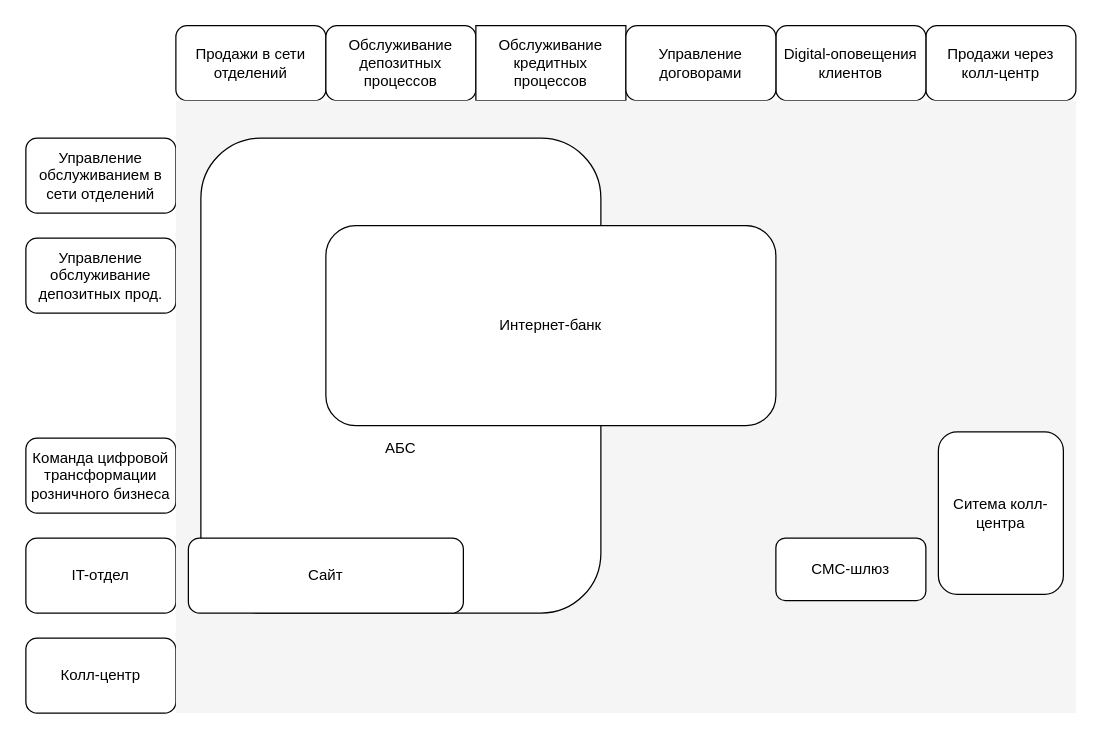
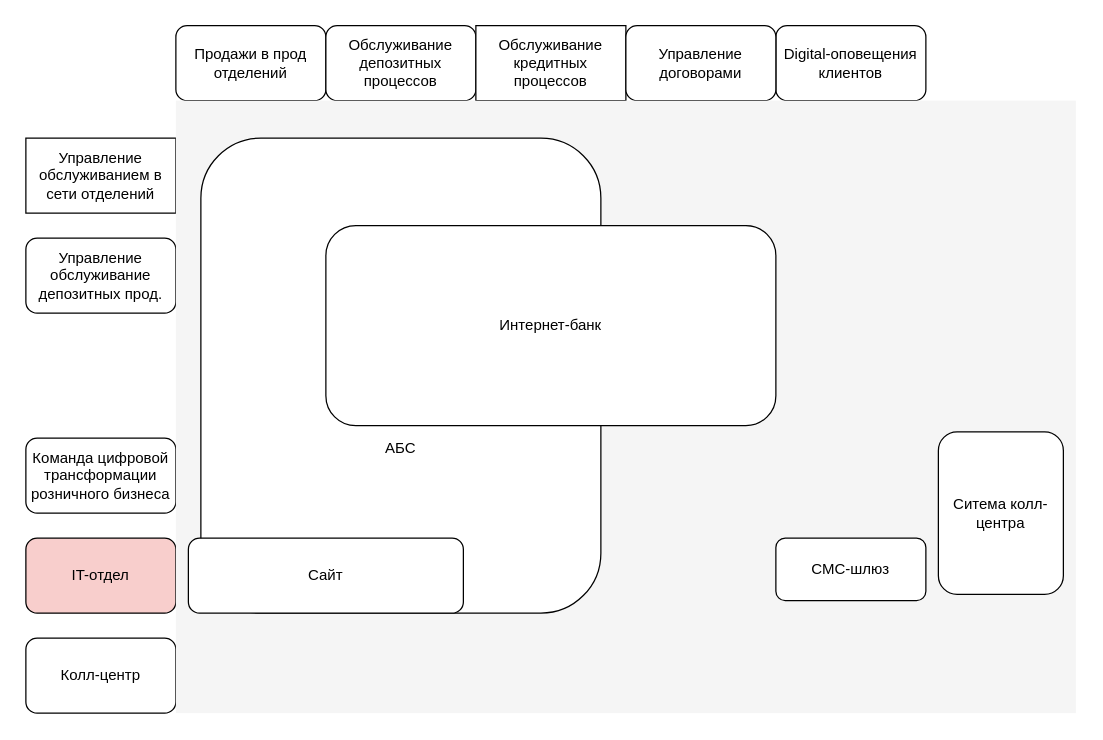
- <mxCell id="2" value="Продажи в сети отделений" style="rounded=1;whiteSpace=wrap;html=1;" vertex="1" parent="1"><mxGeometry x="140" y="20" width="120" height="60" as="geometry" /></mxCell>
+ <mxCell id="2" value="Продажи в прод отделений" style="rounded=1;whiteSpace=wrap;html=1;" vertex="1" parent="1"><mxGeometry x="140" y="20" width="120" height="60" as="geometry" /></mxCell>
- <mxCell id="3" value="Продажи через колл-центр" style="rounded=1;whiteSpace=wrap;html=1;" vertex="1" parent="1"><mxGeometry x="740" y="20" width="120" height="60" as="geometry" /></mxCell>
- <mxCell id="8" value="Управление обслуживанием в сети отделений" style="rounded=1;whiteSpace=wrap;html=1;" vertex="1" parent="1"><mxGeometry x="20" y="110" width="120" height="60" as="geometry" /></mxCell>
+ <mxCell id="8" value="Управление обслуживанием в сети отделений" style="whiteSpace=wrap;html=1;rounded=0;" vertex="1" parent="1"><mxGeometry x="20" y="110" width="120" height="60" as="geometry" /></mxCell>
- <mxCell id="10" value="IT-отдел" style="rounded=1;whiteSpace=wrap;html=1;" vertex="1" parent="1"><mxGeometry x="20" y="430" width="120" height="60" as="geometry" /></mxCell>
+ <mxCell id="10" value="IT-отдел" style="rounded=1;whiteSpace=wrap;html=1;fillColor=#f8cecc;" vertex="1" parent="1"><mxGeometry x="20" y="430" width="120" height="60" as="geometry" /></mxCell>
